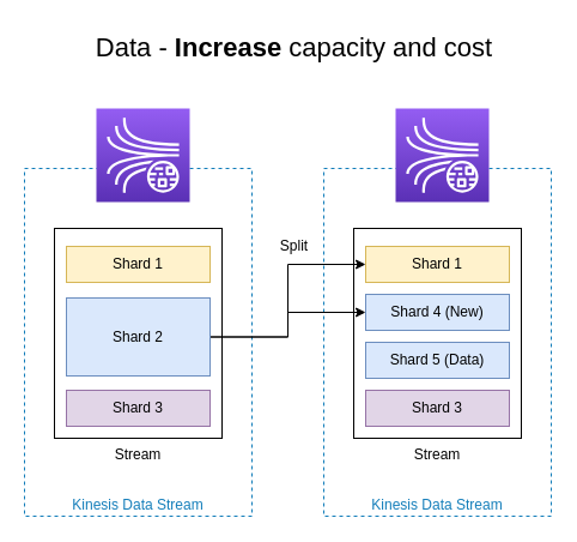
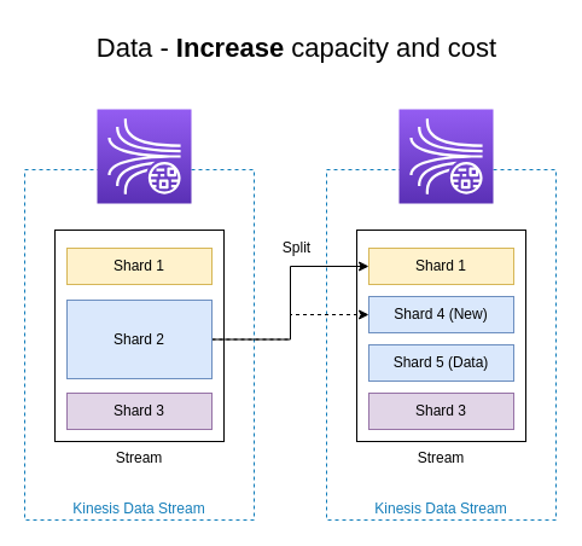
- <mxCell id="8" style="edgeStyle=orthogonalEdgeStyle;rounded=0;orthogonalLoop=1;jettySize=auto;html=1;" edge="1" parent="1" source="9" target="17"><mxGeometry relative="1" as="geometry" /></mxCell>
+ <mxCell id="8" style="edgeStyle=orthogonalEdgeStyle;rounded=0;orthogonalLoop=1;jettySize=auto;html=1;dashed=1;" edge="1" parent="1" source="9" target="17"><mxGeometry relative="1" as="geometry" /></mxCell>
